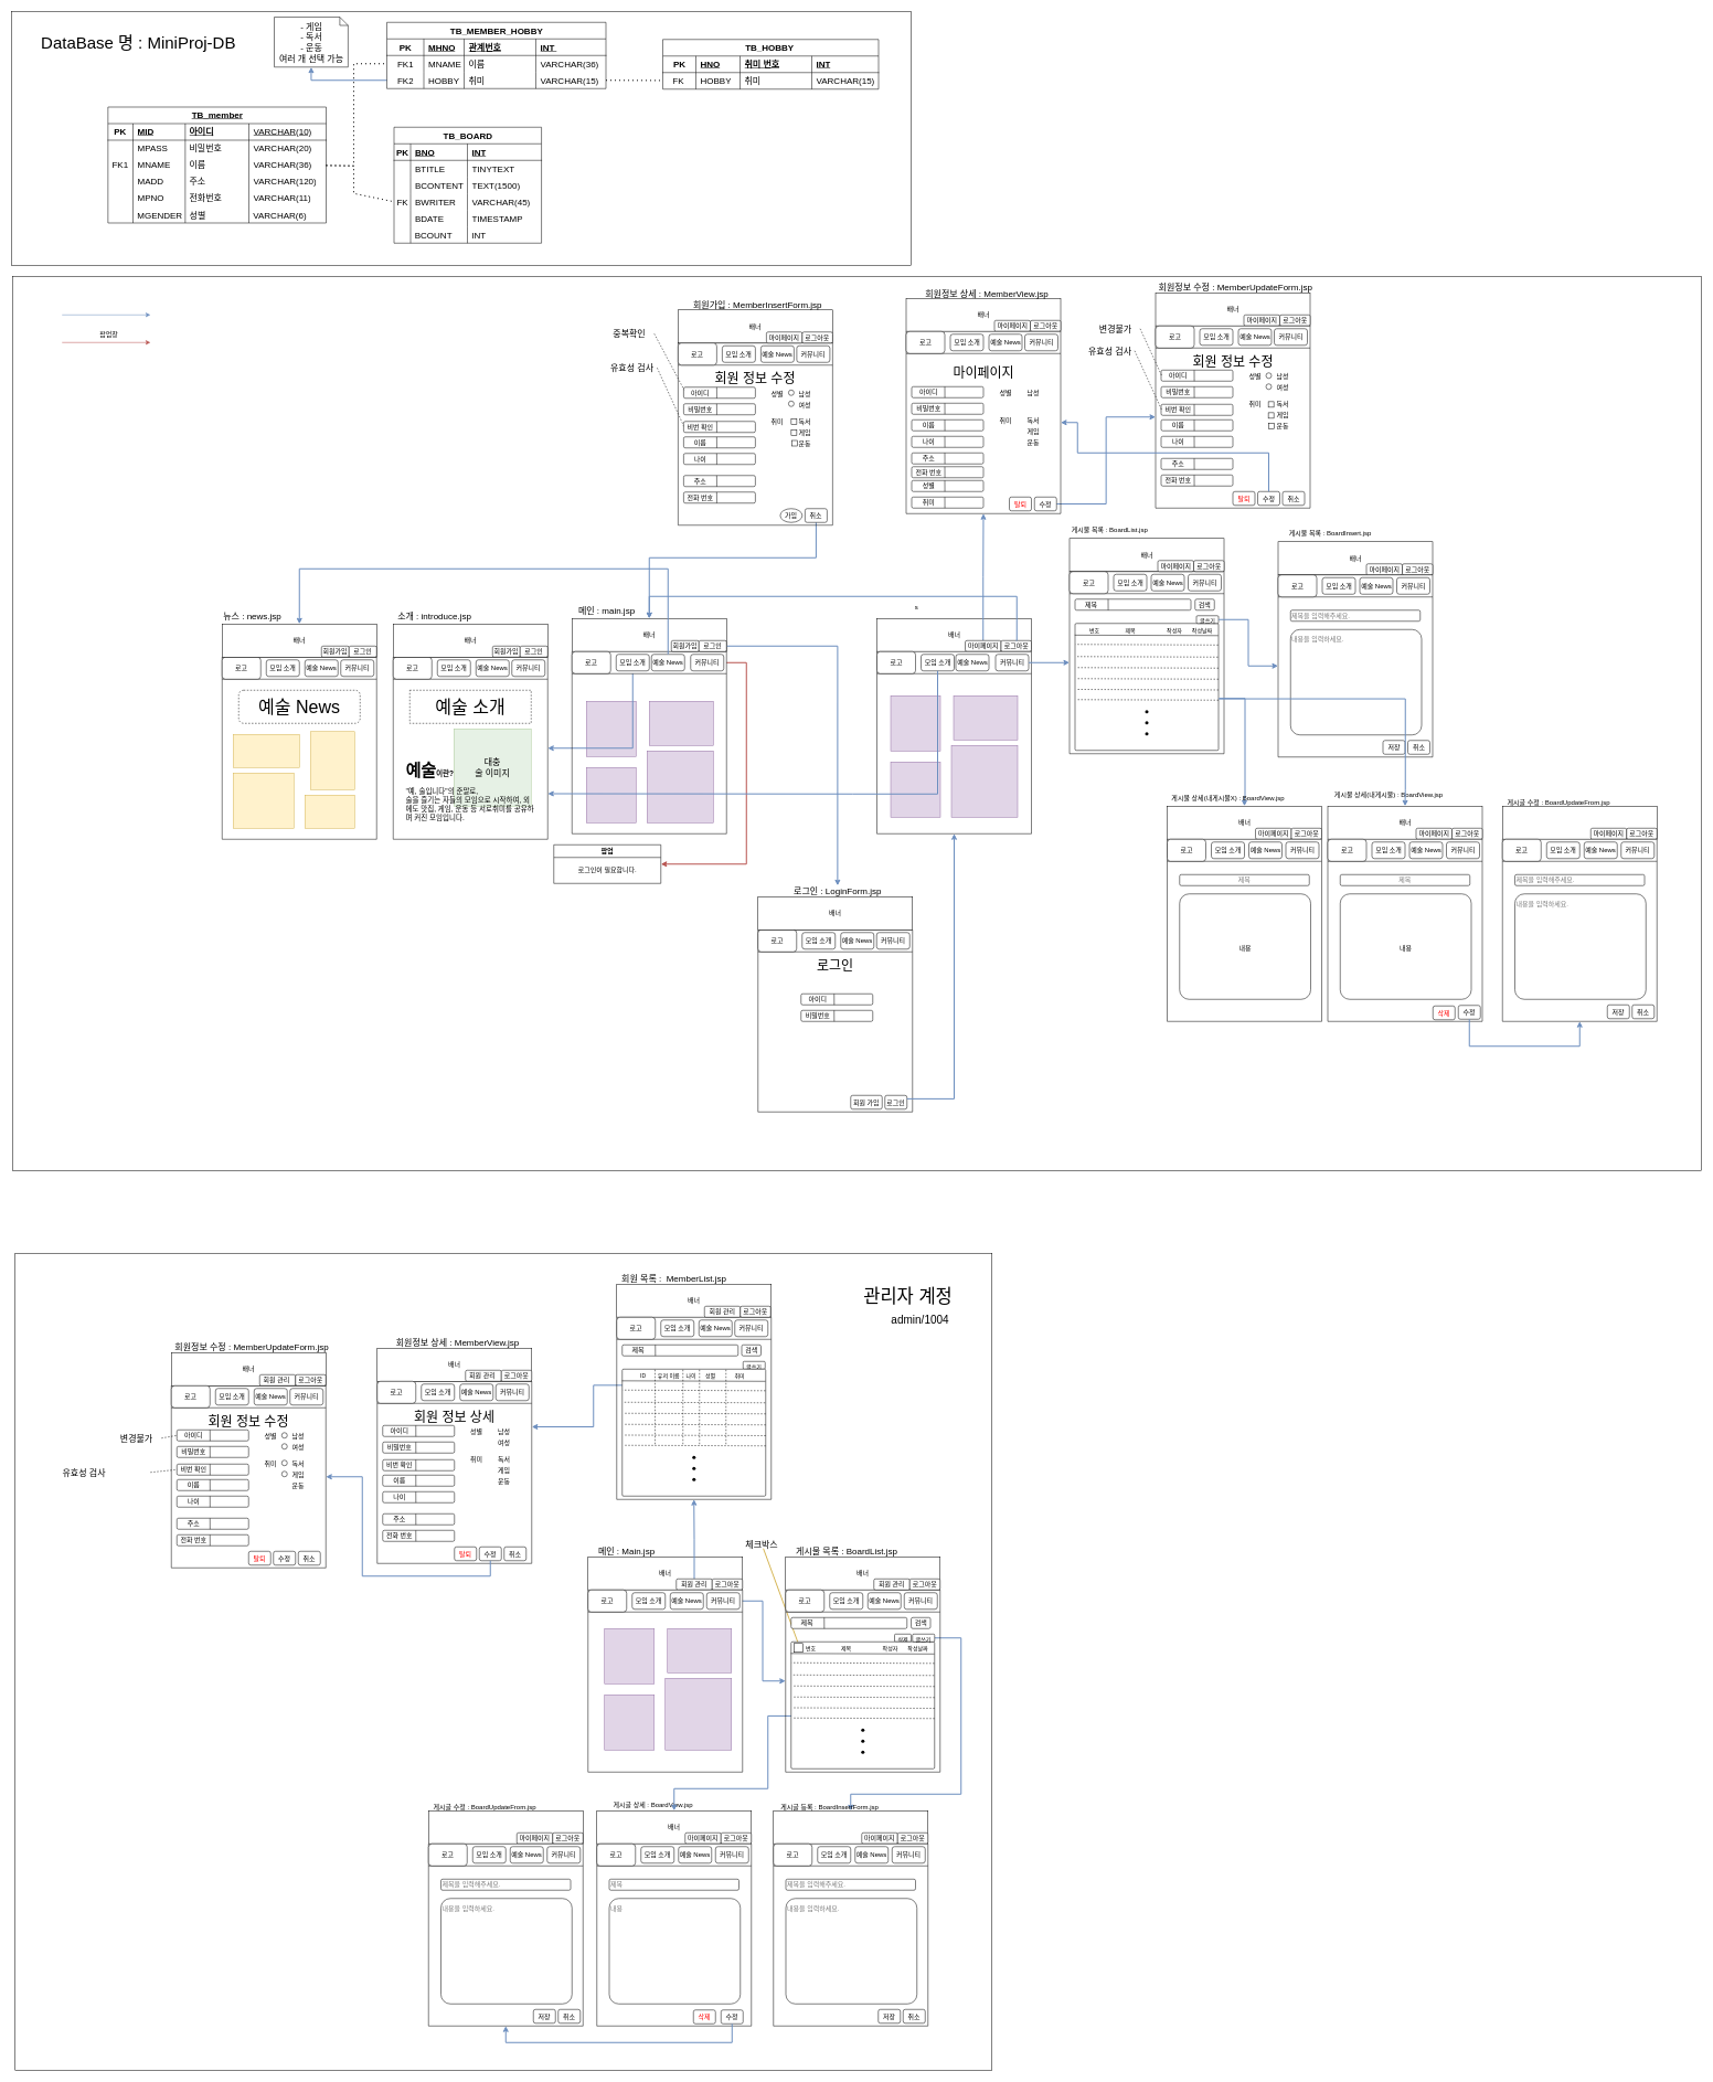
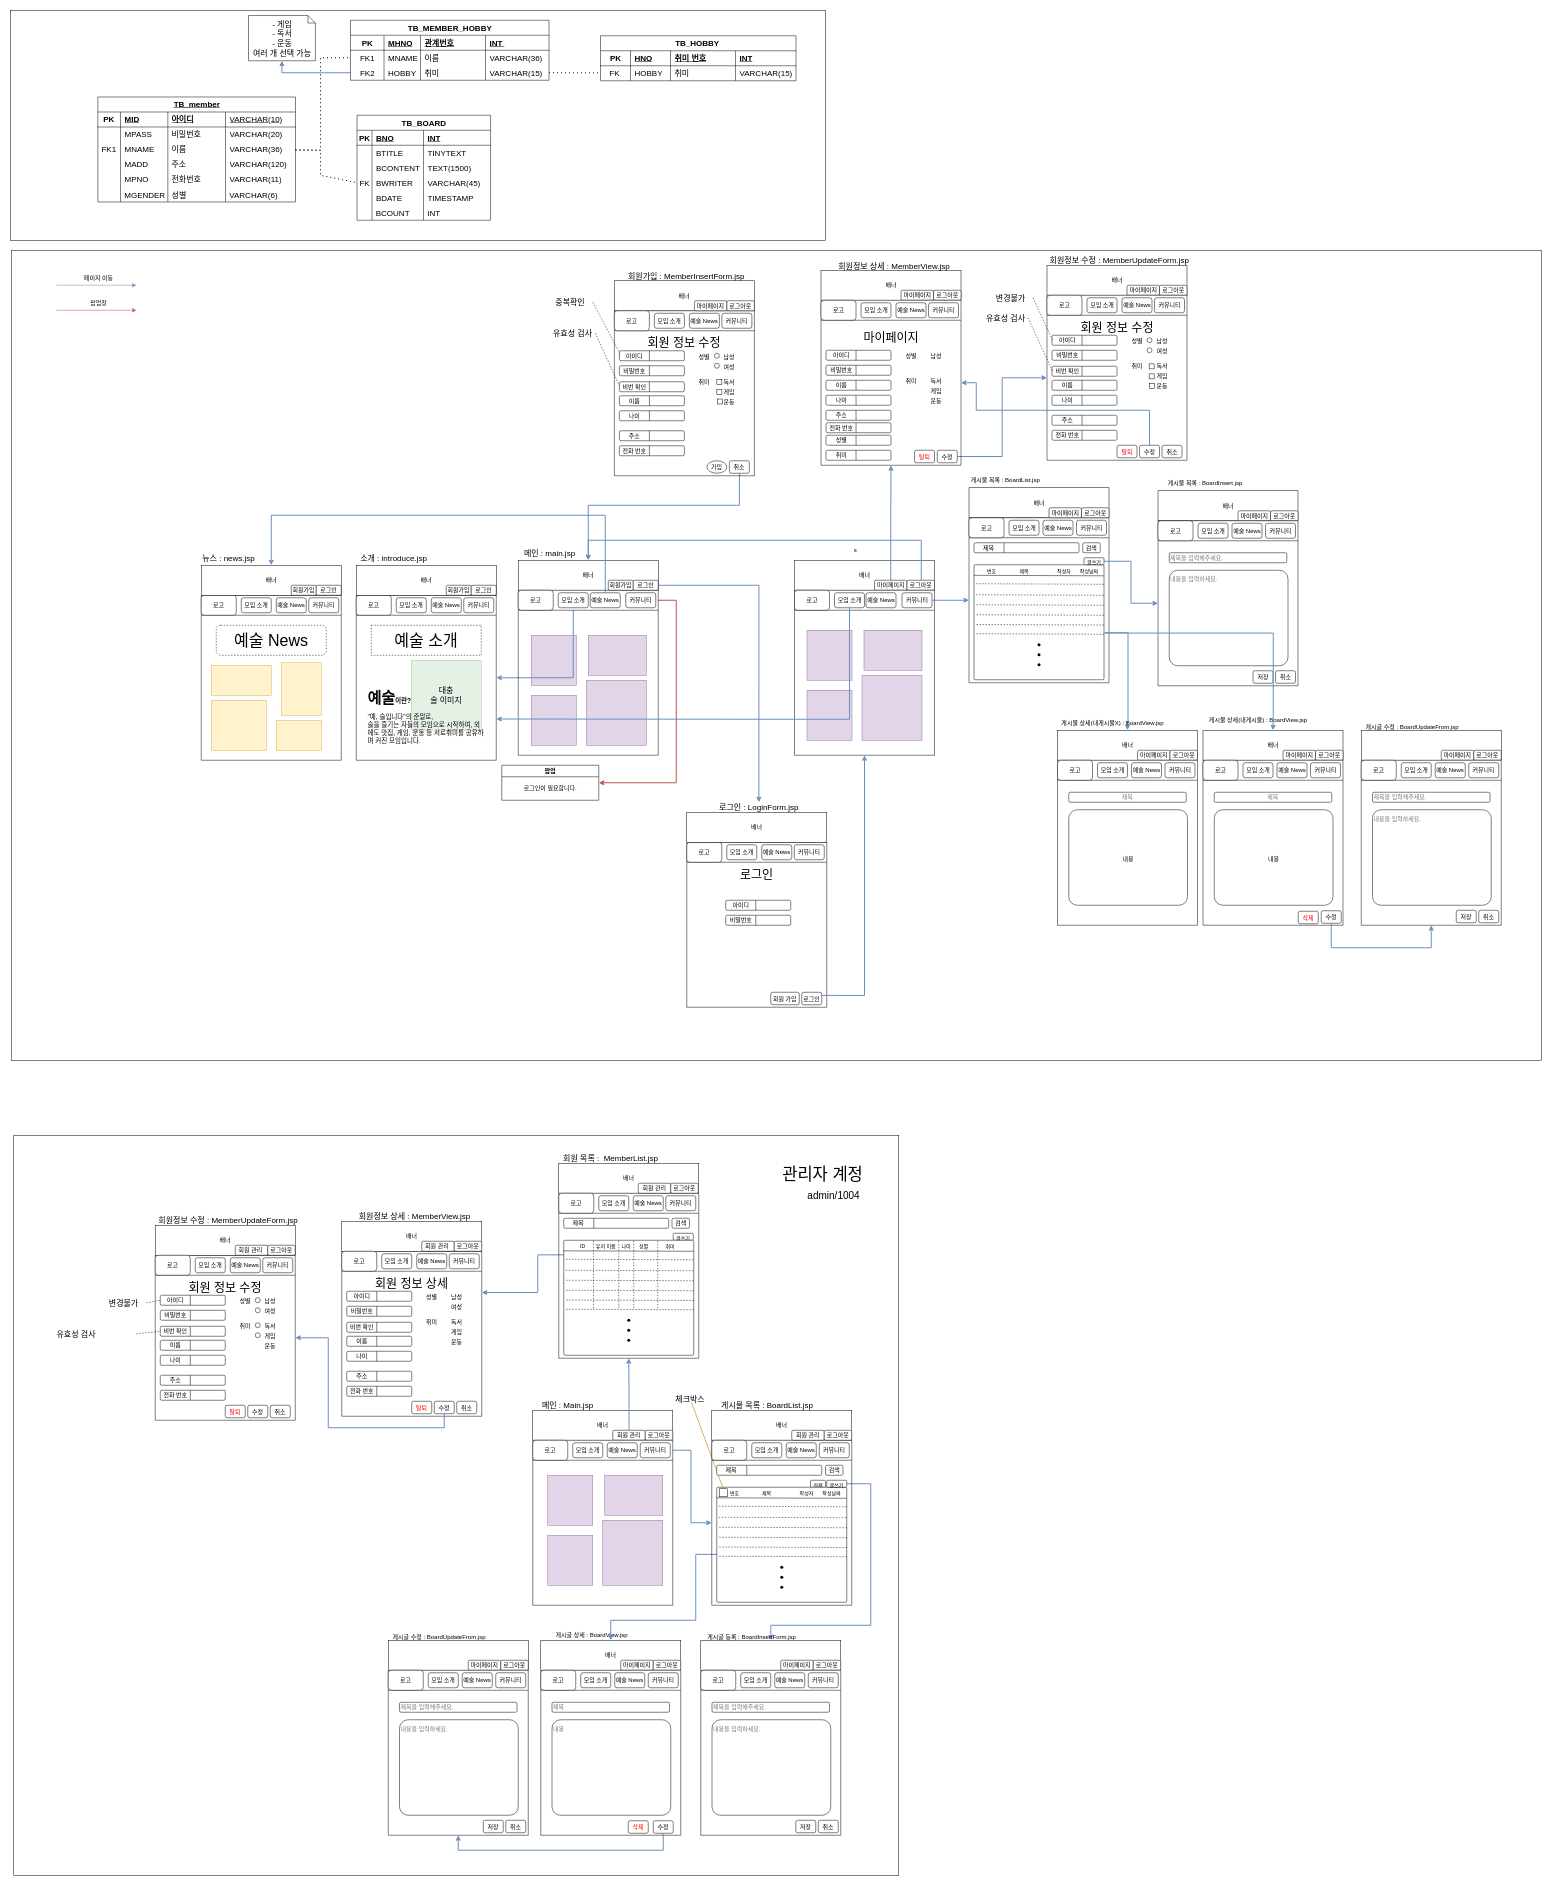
- <mxCell id="533" value="&lt;font style=&quot;font-size: 30px;&quot;&gt;DataBase 명 : MiniProj-DB&lt;/font&gt;" style="text;html=1;align=center;verticalAlign=middle;whiteSpace=wrap;rounded=0;" parent="486" vertex="1"><mxGeometry x="20.003" y="19.997" width="419.37" height="71.561" as="geometry" /></mxCell>
+ <mxCell id="7" value="페이지 이동" style="text;html=1;align=center;verticalAlign=middle;whiteSpace=wrap;rounded=0;" parent="4" vertex="1"><mxGeometry x="50" width="70" height="30" as="geometry" /></mxCell>
- <mxCell id="40" value="s&lt;span style=&quot;white-space: pre;&quot;&gt;&#09;&lt;/span&gt;" style="text;html=1;align=center;verticalAlign=middle;whiteSpace=wrap;rounded=0;" parent="1" vertex="1"><mxGeometry x="1588.5" y="1084" width="163.5" height="30" as="geometry" /></mxCell>
+ <mxCell id="40" value="s&lt;span style=&quot;white-space: pre;&quot;&gt;&#09;&lt;/span&gt;" style="text;html=1;align=center;verticalAlign=middle;whiteSpace=wrap;rounded=0;" parent="1" vertex="1"><mxGeometry x="1638.5" y="1084" width="163.5" height="30" as="geometry" /></mxCell>
